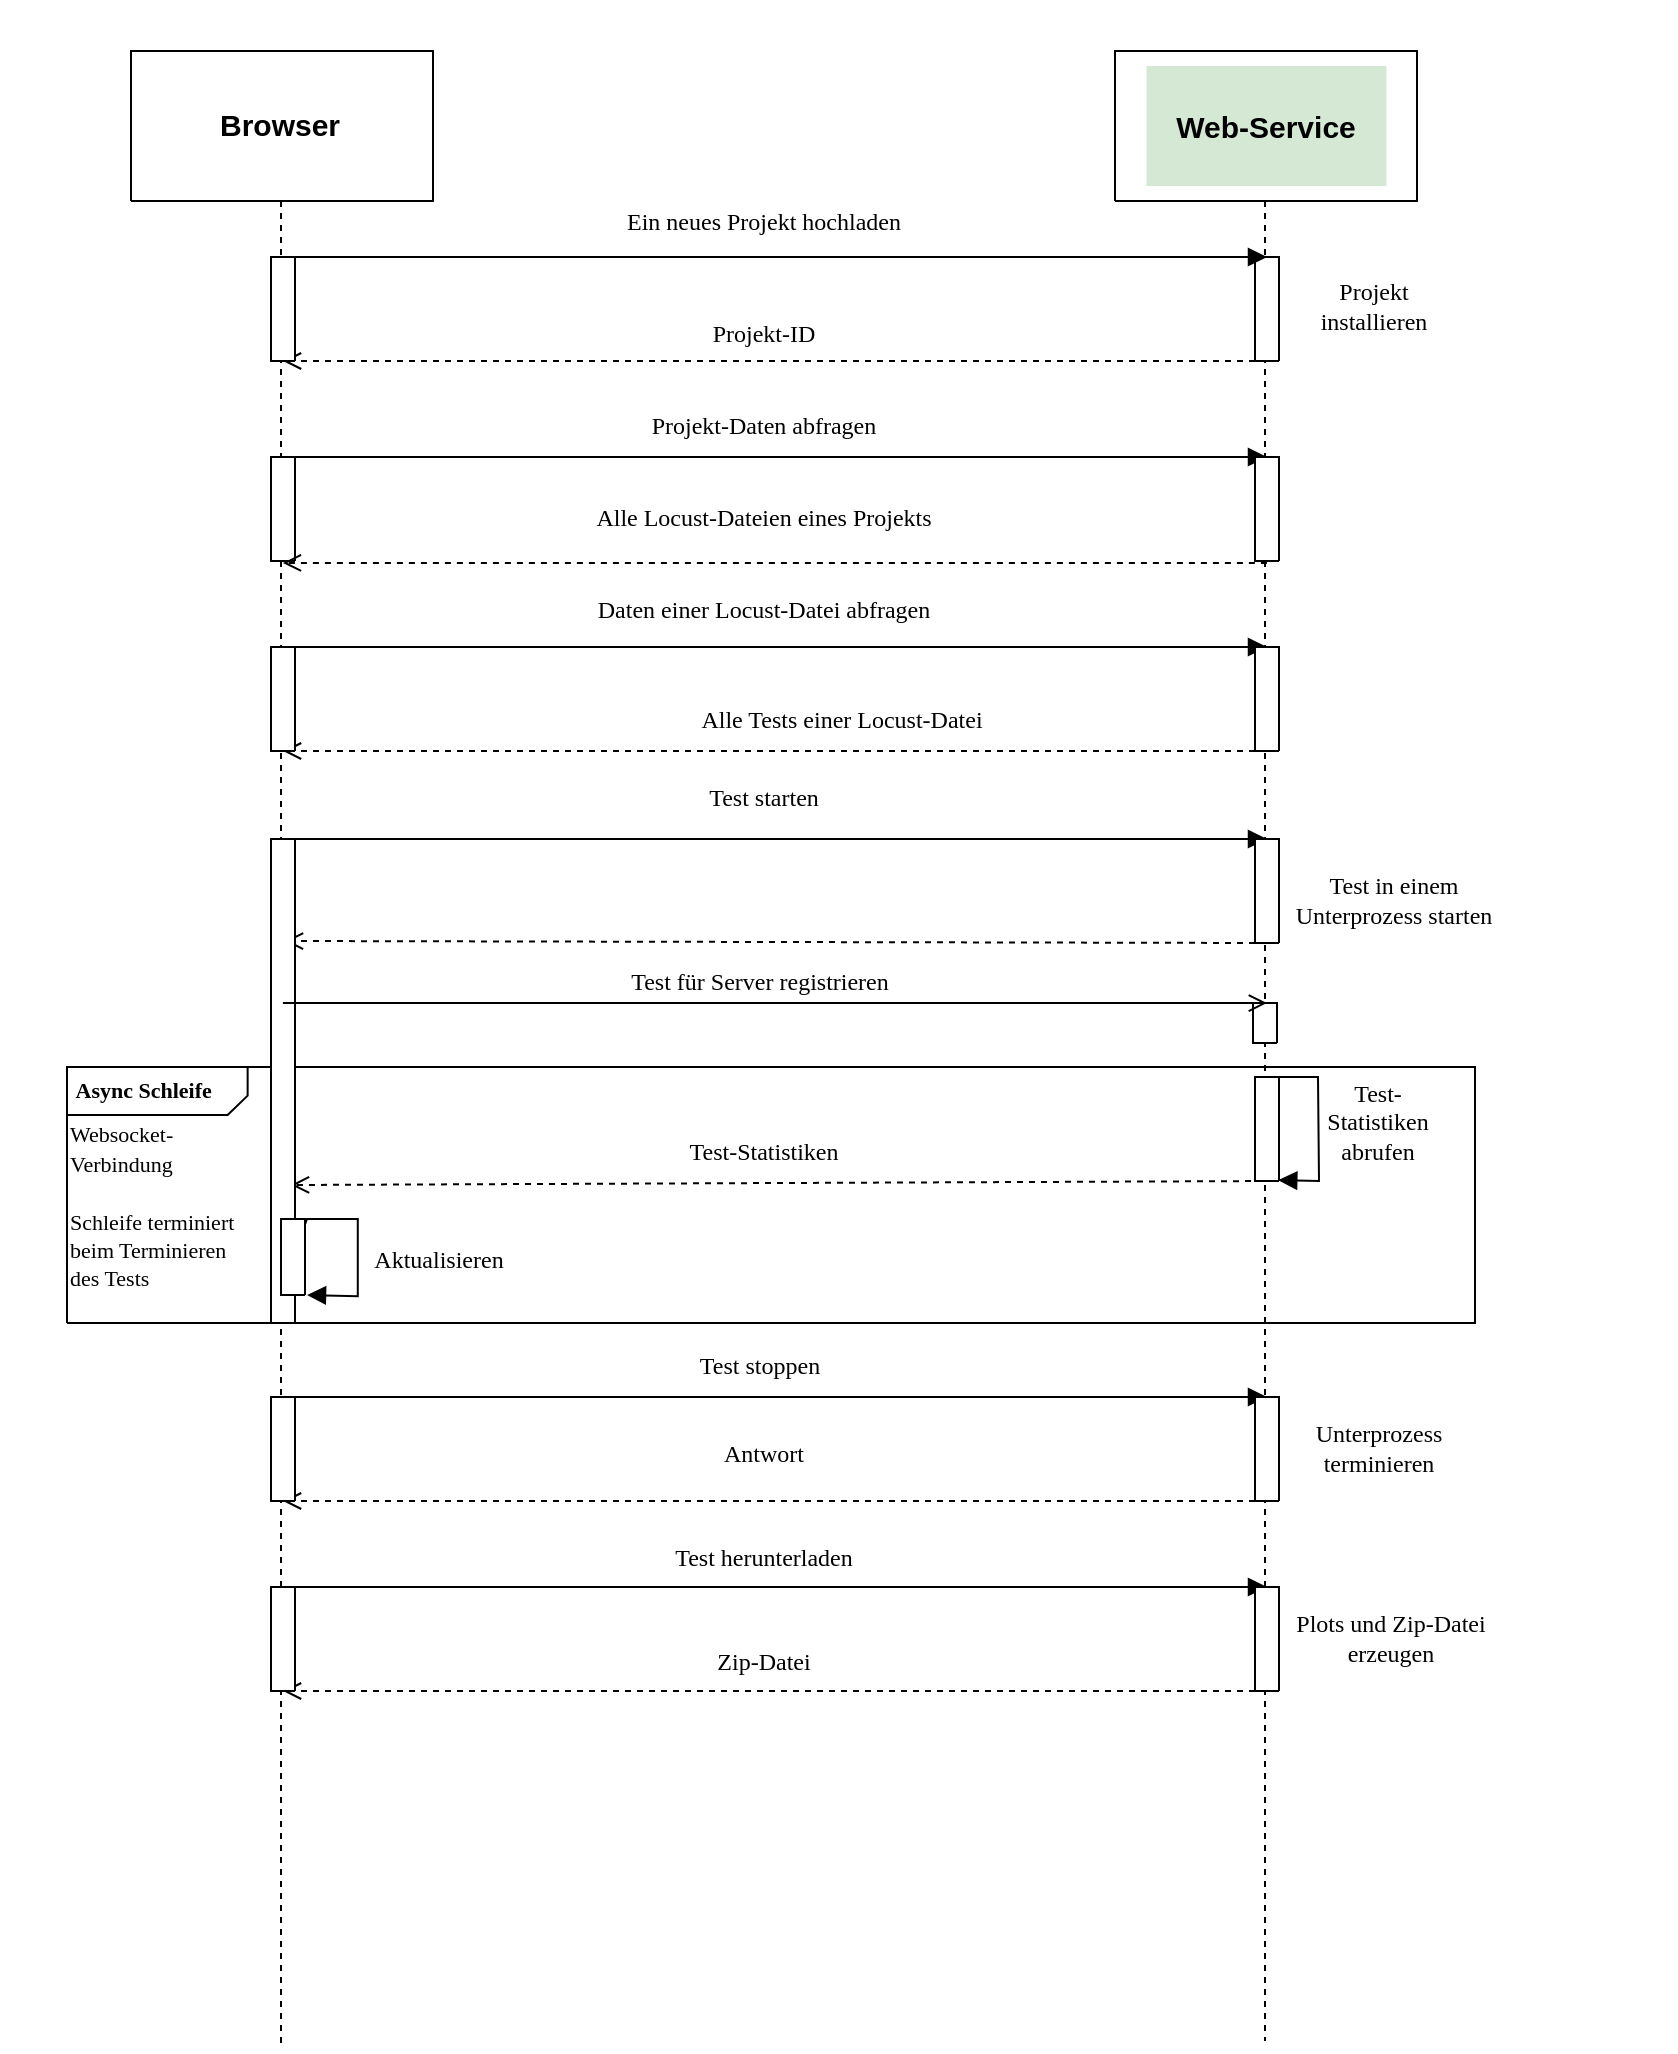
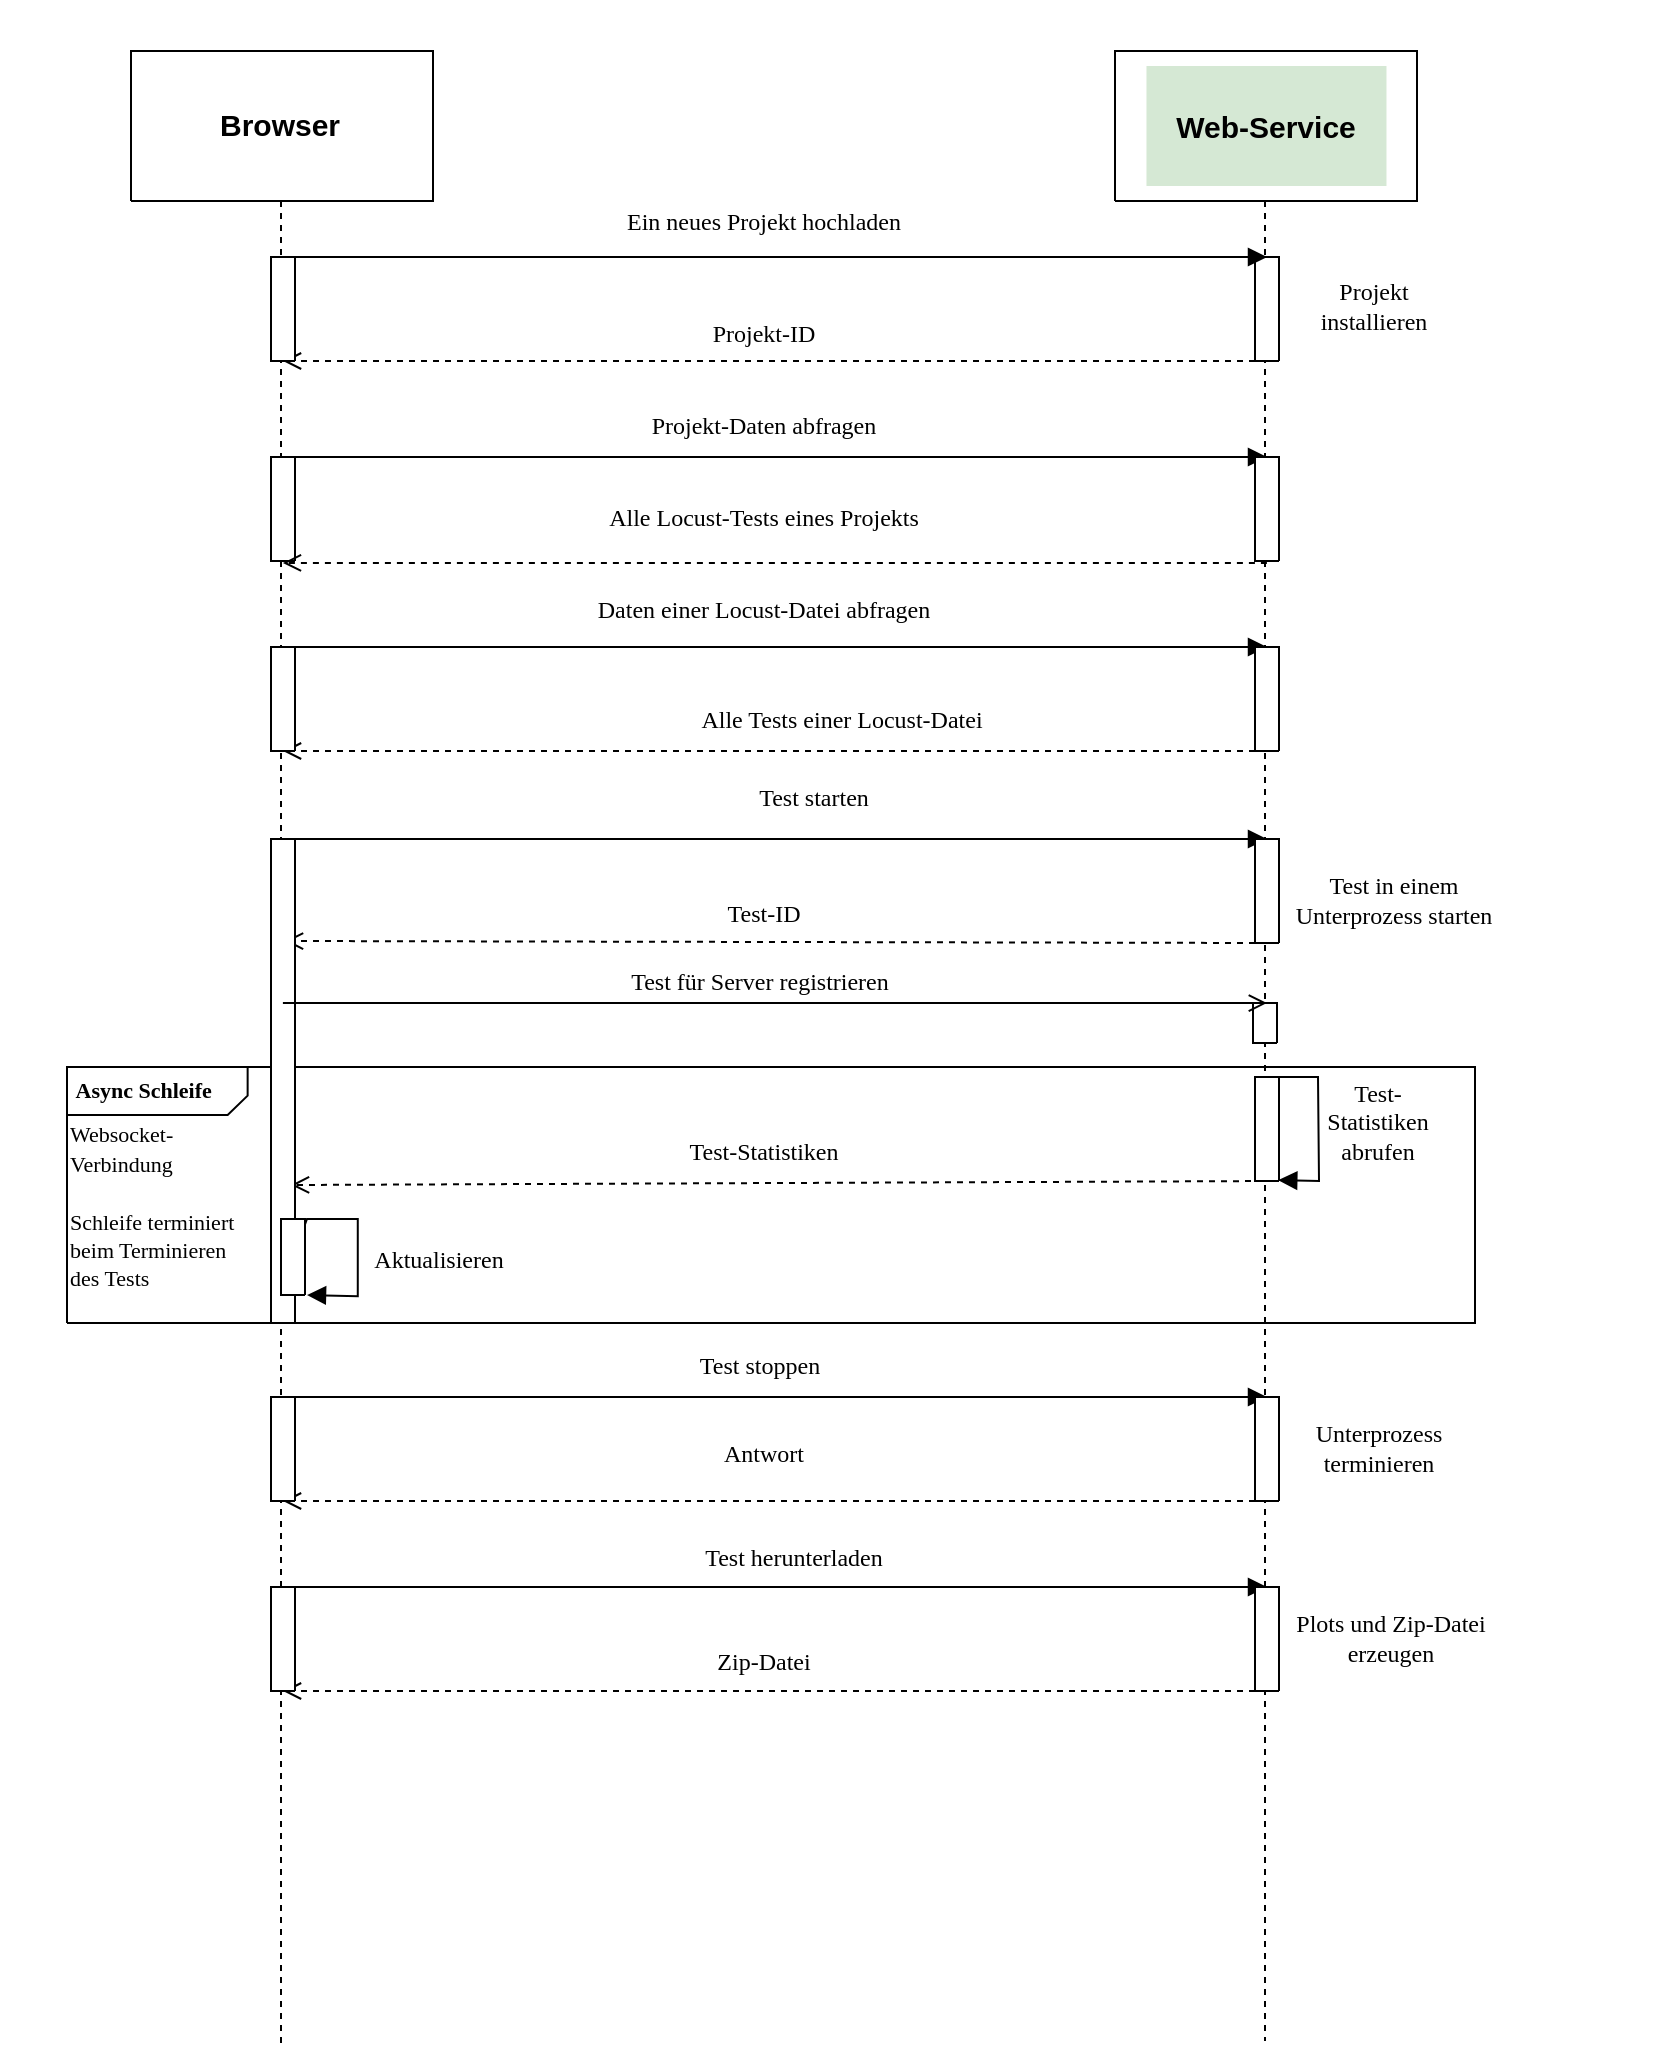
- <mxCell id="26" value="&lt;font style=&quot;font-size: 12px ; font-family: &amp;#34;calibri&amp;#34; ; color: #000000 ; direction: ltr ; letter-spacing: 0px ; line-height: 120% ; opacity: 1&quot;&gt;Alle Locust-Dateien eines Projekts&lt;br&gt;&lt;/font&gt;" style="verticalAlign=middle;align=center;vsdxID=63;fillColor=none;gradientColor=none;shape=stencil(nZBLDoAgDERP0z3SIyjew0SURgSD+Lu9kMZoXLhwN9O+tukAlrNpJg1SzDH4QW/URgNYgZTkjA4UkwJUgGXng+6DX1zLfmoymdXo17xh5zmRJ6Q42BWCfc2oJfdAr+Yv+AP9Cb7OJ3H/2JG1HNGz/84klThPVCc=);strokeColor=none;labelBackgroundColor=none;rounded=0;html=1;whiteSpace=wrap;" parent="1" vertex="1"><mxGeometry x="252" y="249" width="260" height="20" as="geometry" /></mxCell>
+ <mxCell id="26" value="&lt;font style=&quot;font-size: 12px ; font-family: &amp;#34;calibri&amp;#34; ; color: #000000 ; direction: ltr ; letter-spacing: 0px ; line-height: 120% ; opacity: 1&quot;&gt;Alle Locust-Tests eines Projekts&lt;br&gt;&lt;/font&gt;" style="verticalAlign=middle;align=center;vsdxID=63;fillColor=none;gradientColor=none;shape=stencil(nZBLDoAgDERP0z3SIyjew0SURgSD+Lu9kMZoXLhwN9O+tukAlrNpJg1SzDH4QW/URgNYgZTkjA4UkwJUgGXng+6DX1zLfmoymdXo17xh5zmRJ6Q42BWCfc2oJfdAr+Yv+AP9Cb7OJ3H/2JG1HNGz/84klThPVCc=);strokeColor=none;labelBackgroundColor=none;rounded=0;html=1;whiteSpace=wrap;" parent="1" vertex="1"><mxGeometry x="252" y="249" width="260" height="20" as="geometry" /></mxCell>
- <mxCell id="38" value="&lt;font style=&quot;font-size: 12px ; font-family: &amp;#34;calibri&amp;#34; ; color: #000000 ; direction: ltr ; letter-spacing: 0px ; line-height: 120% ; opacity: 1&quot;&gt;Test starten&lt;br&gt;&lt;/font&gt;" style="verticalAlign=middle;align=center;vsdxID=76;fillColor=none;gradientColor=none;shape=stencil(nZBLDoAgDERP0z3SIyjew0SURgSD+Lu9kMZoXLhwN9O+tukAlrNpJg1SzDH4QW/URgNYgZTkjA4UkwJUgGXng+6DX1zLfmoymdXo17xh5zmRJ6Q42BWCfc2oJfdAr+Yv+AP9Cb7OJ3H/2JG1HNGz/84klThPVCc=);strokeColor=none;labelBackgroundColor=none;rounded=0;html=1;whiteSpace=wrap;" parent="1" vertex="1"><mxGeometry x="252" y="389" width="260" height="20" as="geometry" /></mxCell>
+ <mxCell id="38" value="&lt;font style=&quot;font-size: 12px ; font-family: &amp;#34;calibri&amp;#34; ; color: #000000 ; direction: ltr ; letter-spacing: 0px ; line-height: 120% ; opacity: 1&quot;&gt;Test starten&lt;br&gt;&lt;/font&gt;" style="verticalAlign=middle;align=center;vsdxID=76;fillColor=none;gradientColor=none;shape=stencil(nZBLDoAgDERP0z3SIyjew0SURgSD+Lu9kMZoXLhwN9O+tukAlrNpJg1SzDH4QW/URgNYgZTkjA4UkwJUgGXng+6DX1zLfmoymdXo17xh5zmRJ6Q42BWCfc2oJfdAr+Yv+AP9Cb7OJ3H/2JG1HNGz/84klThPVCc=);strokeColor=none;labelBackgroundColor=none;rounded=0;html=1;whiteSpace=wrap;" parent="1" vertex="1"><mxGeometry x="277" y="389" width="260" height="20" as="geometry" /></mxCell>
+ <mxCell id="37" value="&lt;font style=&quot;font-size: 12px ; font-family: &amp;#34;calibri&amp;#34; ; color: #000000 ; direction: ltr ; letter-spacing: 0px ; line-height: 120% ; opacity: 1&quot;&gt;Test-ID&lt;br&gt;&lt;/font&gt;" style="verticalAlign=middle;align=center;vsdxID=75;fillColor=none;gradientColor=none;shape=stencil(nZBLDoAgDERP0z3SIyjew0SURgSD+Lu9kMZoXLhwN9O+tukAlrNpJg1SzDH4QW/URgNYgZTkjA4UkwJUgGXng+6DX1zLfmoymdXo17xh5zmRJ6Q42BWCfc2oJfdAr+Yv+AP9Cb7OJ3H/2JG1HNGz/84klThPVCc=);strokeColor=none;labelBackgroundColor=none;rounded=0;html=1;whiteSpace=wrap;" parent="1" vertex="1"><mxGeometry x="252" y="447" width="260" height="20" as="geometry" /></mxCell>
- <mxCell id="57" value="&lt;font style=&quot;font-size: 12px ; font-family: &amp;#34;calibri&amp;#34; ; color: #000000 ; direction: ltr ; letter-spacing: 0px ; line-height: 120% ; opacity: 1&quot;&gt;Test herunterladen&lt;br&gt;&lt;/font&gt;" style="verticalAlign=middle;align=center;vsdxID=104;fillColor=none;gradientColor=none;shape=stencil(nZBLDoAgDERP0z3SIyjew0SURgSD+Lu9kMZoXLhwN9O+tukAlrNpJg1SzDH4QW/URgNYgZTkjA4UkwJUgGXng+6DX1zLfmoymdXo17xh5zmRJ6Q42BWCfc2oJfdAr+Yv+AP9Cb7OJ3H/2JG1HNGz/84klThPVCc=);strokeColor=none;labelBackgroundColor=none;rounded=0;html=1;whiteSpace=wrap;" parent="1" vertex="1"><mxGeometry x="252" y="769" width="260" height="20" as="geometry" /></mxCell>
+ <mxCell id="57" value="&lt;font style=&quot;font-size: 12px ; font-family: &amp;#34;calibri&amp;#34; ; color: #000000 ; direction: ltr ; letter-spacing: 0px ; line-height: 120% ; opacity: 1&quot;&gt;Test herunterladen&lt;br&gt;&lt;/font&gt;" style="verticalAlign=middle;align=center;vsdxID=104;fillColor=none;gradientColor=none;shape=stencil(nZBLDoAgDERP0z3SIyjew0SURgSD+Lu9kMZoXLhwN9O+tukAlrNpJg1SzDH4QW/URgNYgZTkjA4UkwJUgGXng+6DX1zLfmoymdXo17xh5zmRJ6Q42BWCfc2oJfdAr+Yv+AP9Cb7OJ3H/2JG1HNGz/84klThPVCc=);strokeColor=none;labelBackgroundColor=none;rounded=0;html=1;whiteSpace=wrap;" parent="1" vertex="1"><mxGeometry x="267" y="769" width="260" height="20" as="geometry" /></mxCell>
